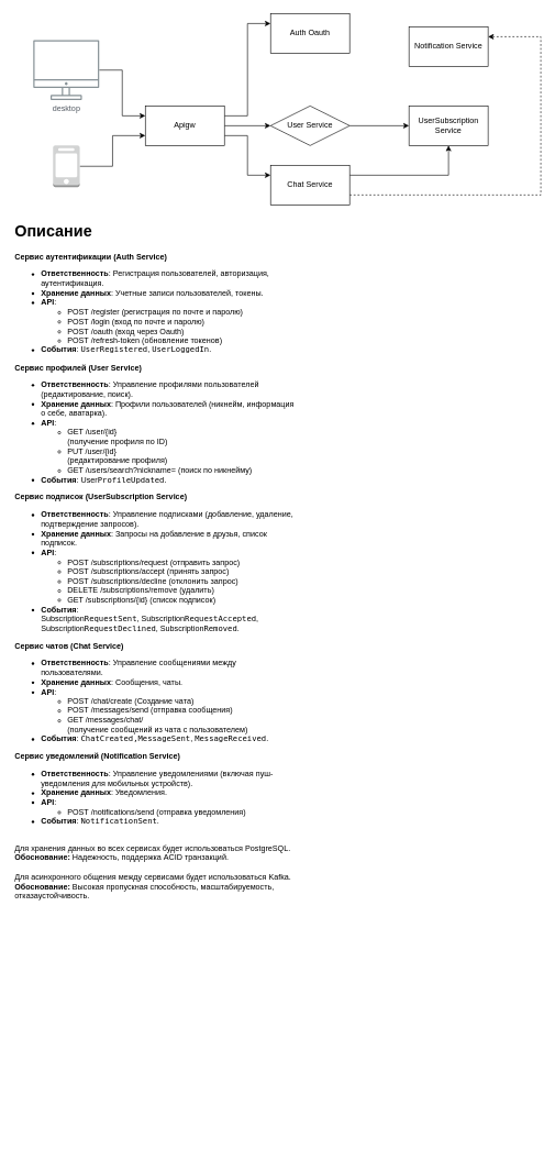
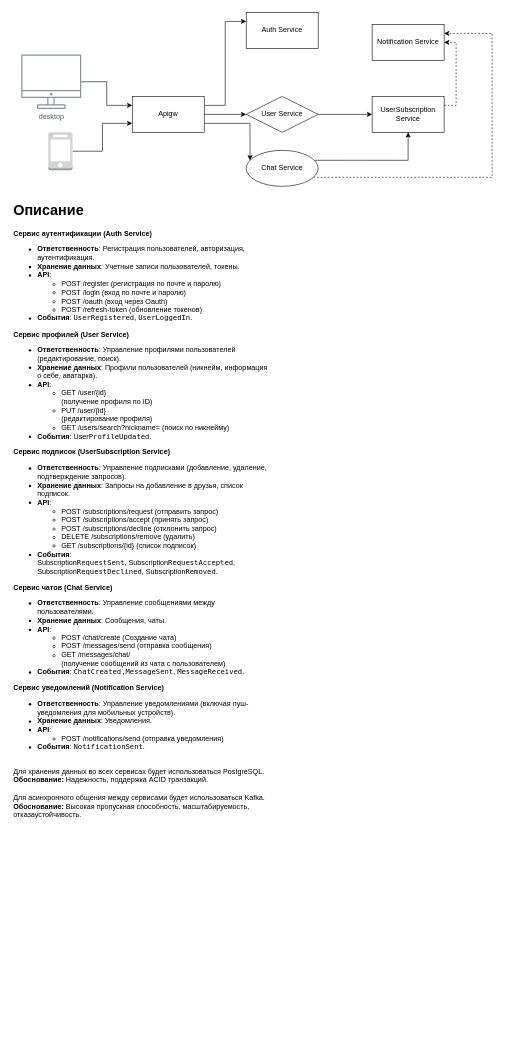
- <mxCell id="2" value="Auth Oauth" style="rounded=0;whiteSpace=wrap;html=1;" vertex="1" parent="1"><mxGeometry x="410" y="20" width="120" height="60" as="geometry" /></mxCell>
+ <mxCell id="2" value="Auth Service" style="rounded=0;whiteSpace=wrap;html=1;" vertex="1" parent="1"><mxGeometry x="410" y="20" width="120" height="60" as="geometry" /></mxCell>
- <mxCell id="15" value="desktop" style="sketch=0;outlineConnect=0;gradientColor=none;fontColor=#545B64;strokeColor=none;fillColor=#879196;dashed=0;verticalLabelPosition=bottom;verticalAlign=top;align=center;html=1;fontSize=12;fontStyle=0;aspect=fixed;shape=mxgraph.aws4.illustration_desktop;pointerEvents=1" vertex="1" parent="1"><mxGeometry x="50" y="60" width="100" height="91" as="geometry" /></mxCell>
+ <mxCell id="15" value="desktop" style="sketch=0;outlineConnect=0;gradientColor=none;fontColor=#545B64;strokeColor=none;fillColor=#879196;dashed=0;verticalLabelPosition=bottom;verticalAlign=top;align=center;html=1;fontSize=12;fontStyle=0;aspect=fixed;shape=mxgraph.aws4.illustration_desktop;pointerEvents=1" vertex="1" parent="1"><mxGeometry x="35" y="90" width="100" height="91" as="geometry" /></mxCell>
+ <mxCell id="8" style="edgeStyle=orthogonalEdgeStyle;rounded=0;orthogonalLoop=1;jettySize=auto;html=1;exitX=1;exitY=0.25;exitDx=0;exitDy=0;entryX=1;entryY=0.5;entryDx=0;entryDy=0;dashed=1;" edge="1" parent="1" source="9" target="19"><mxGeometry relative="1" as="geometry" /></mxCell>
- <mxCell id="7" value="Chat Service" style="rounded=0;whiteSpace=wrap;html=1;" vertex="1" parent="1"><mxGeometry x="410" y="250" width="120" height="60" as="geometry" /></mxCell>
+ <mxCell id="7" value="Chat Service" style="ellipse;whiteSpace=wrap;html=1;" vertex="1" parent="1"><mxGeometry x="410" y="250" width="120" height="60" as="geometry" /></mxCell>
